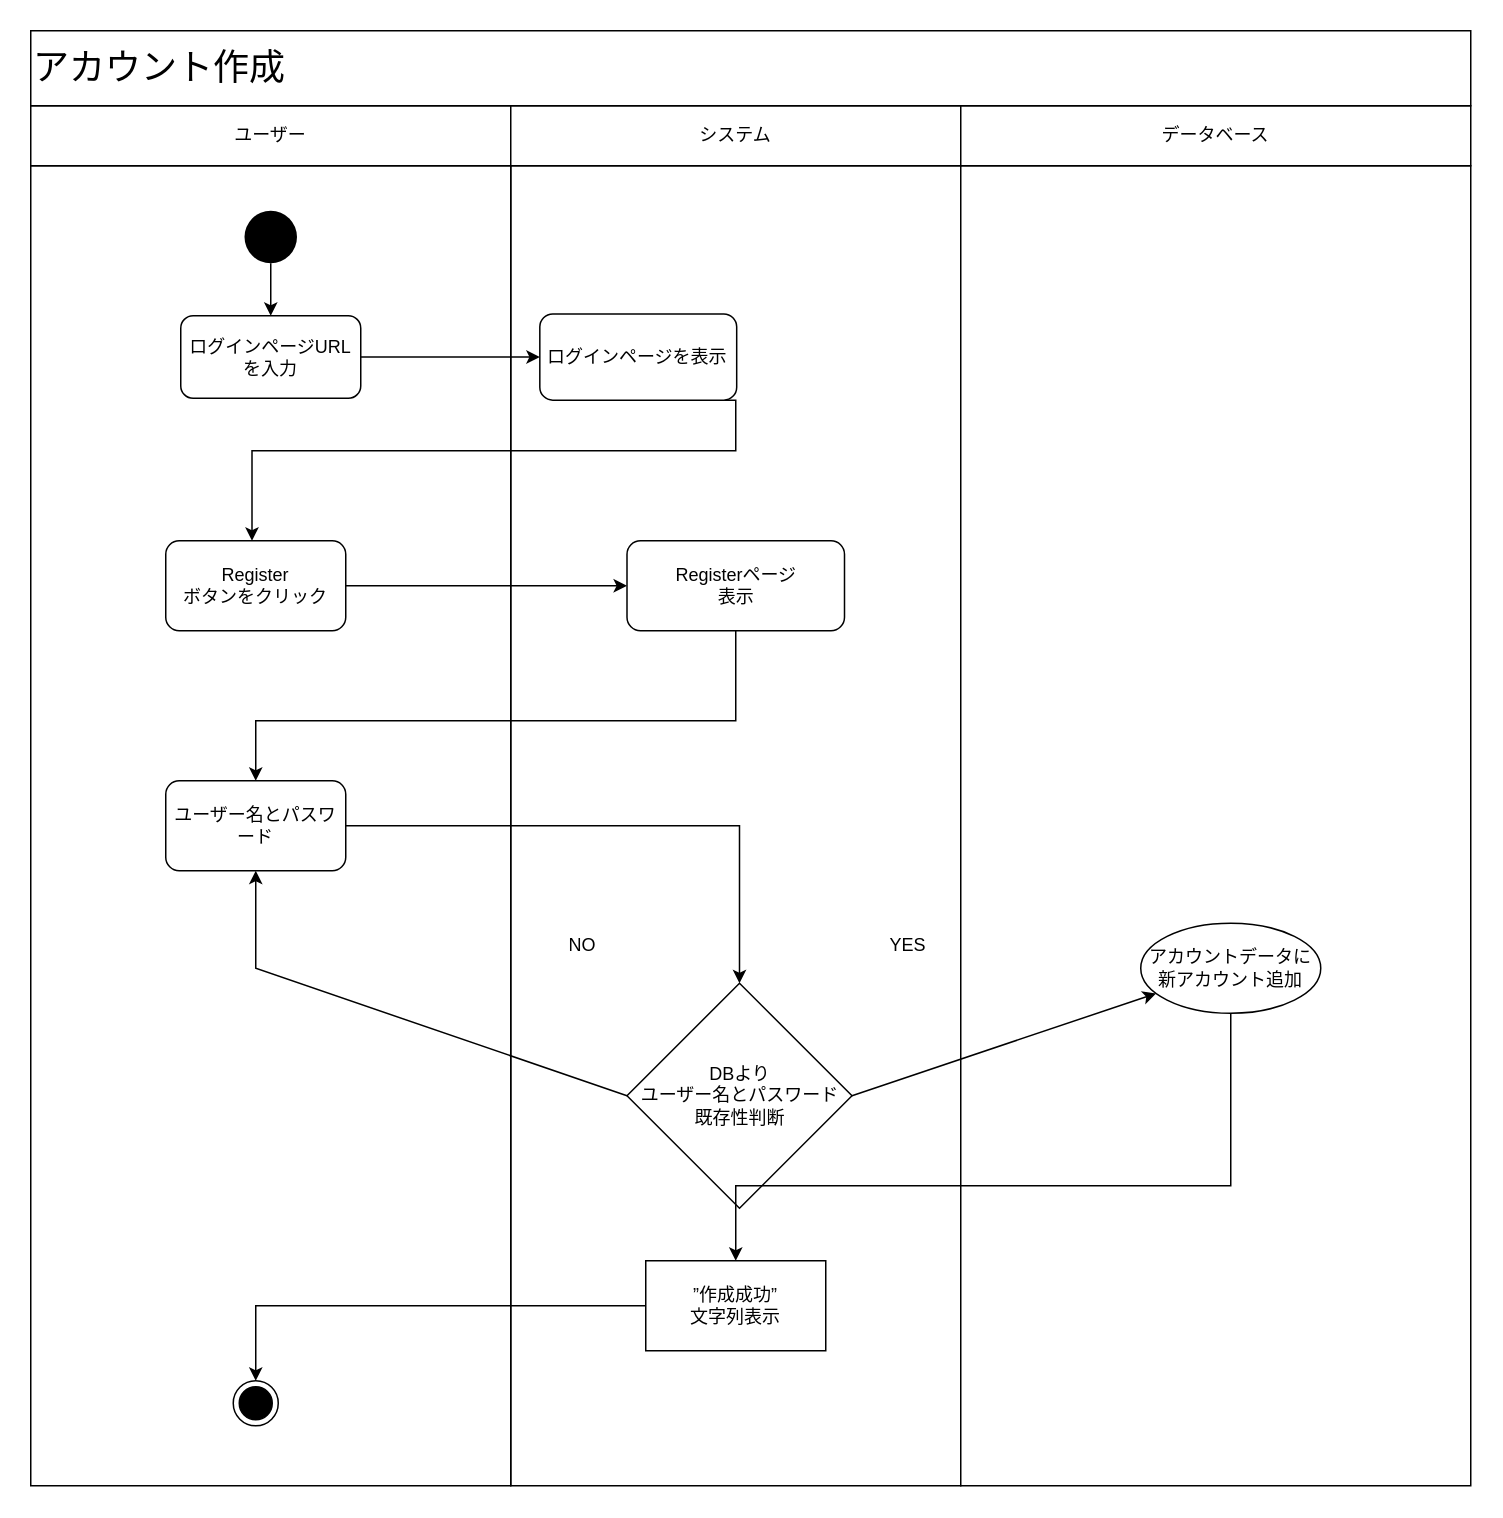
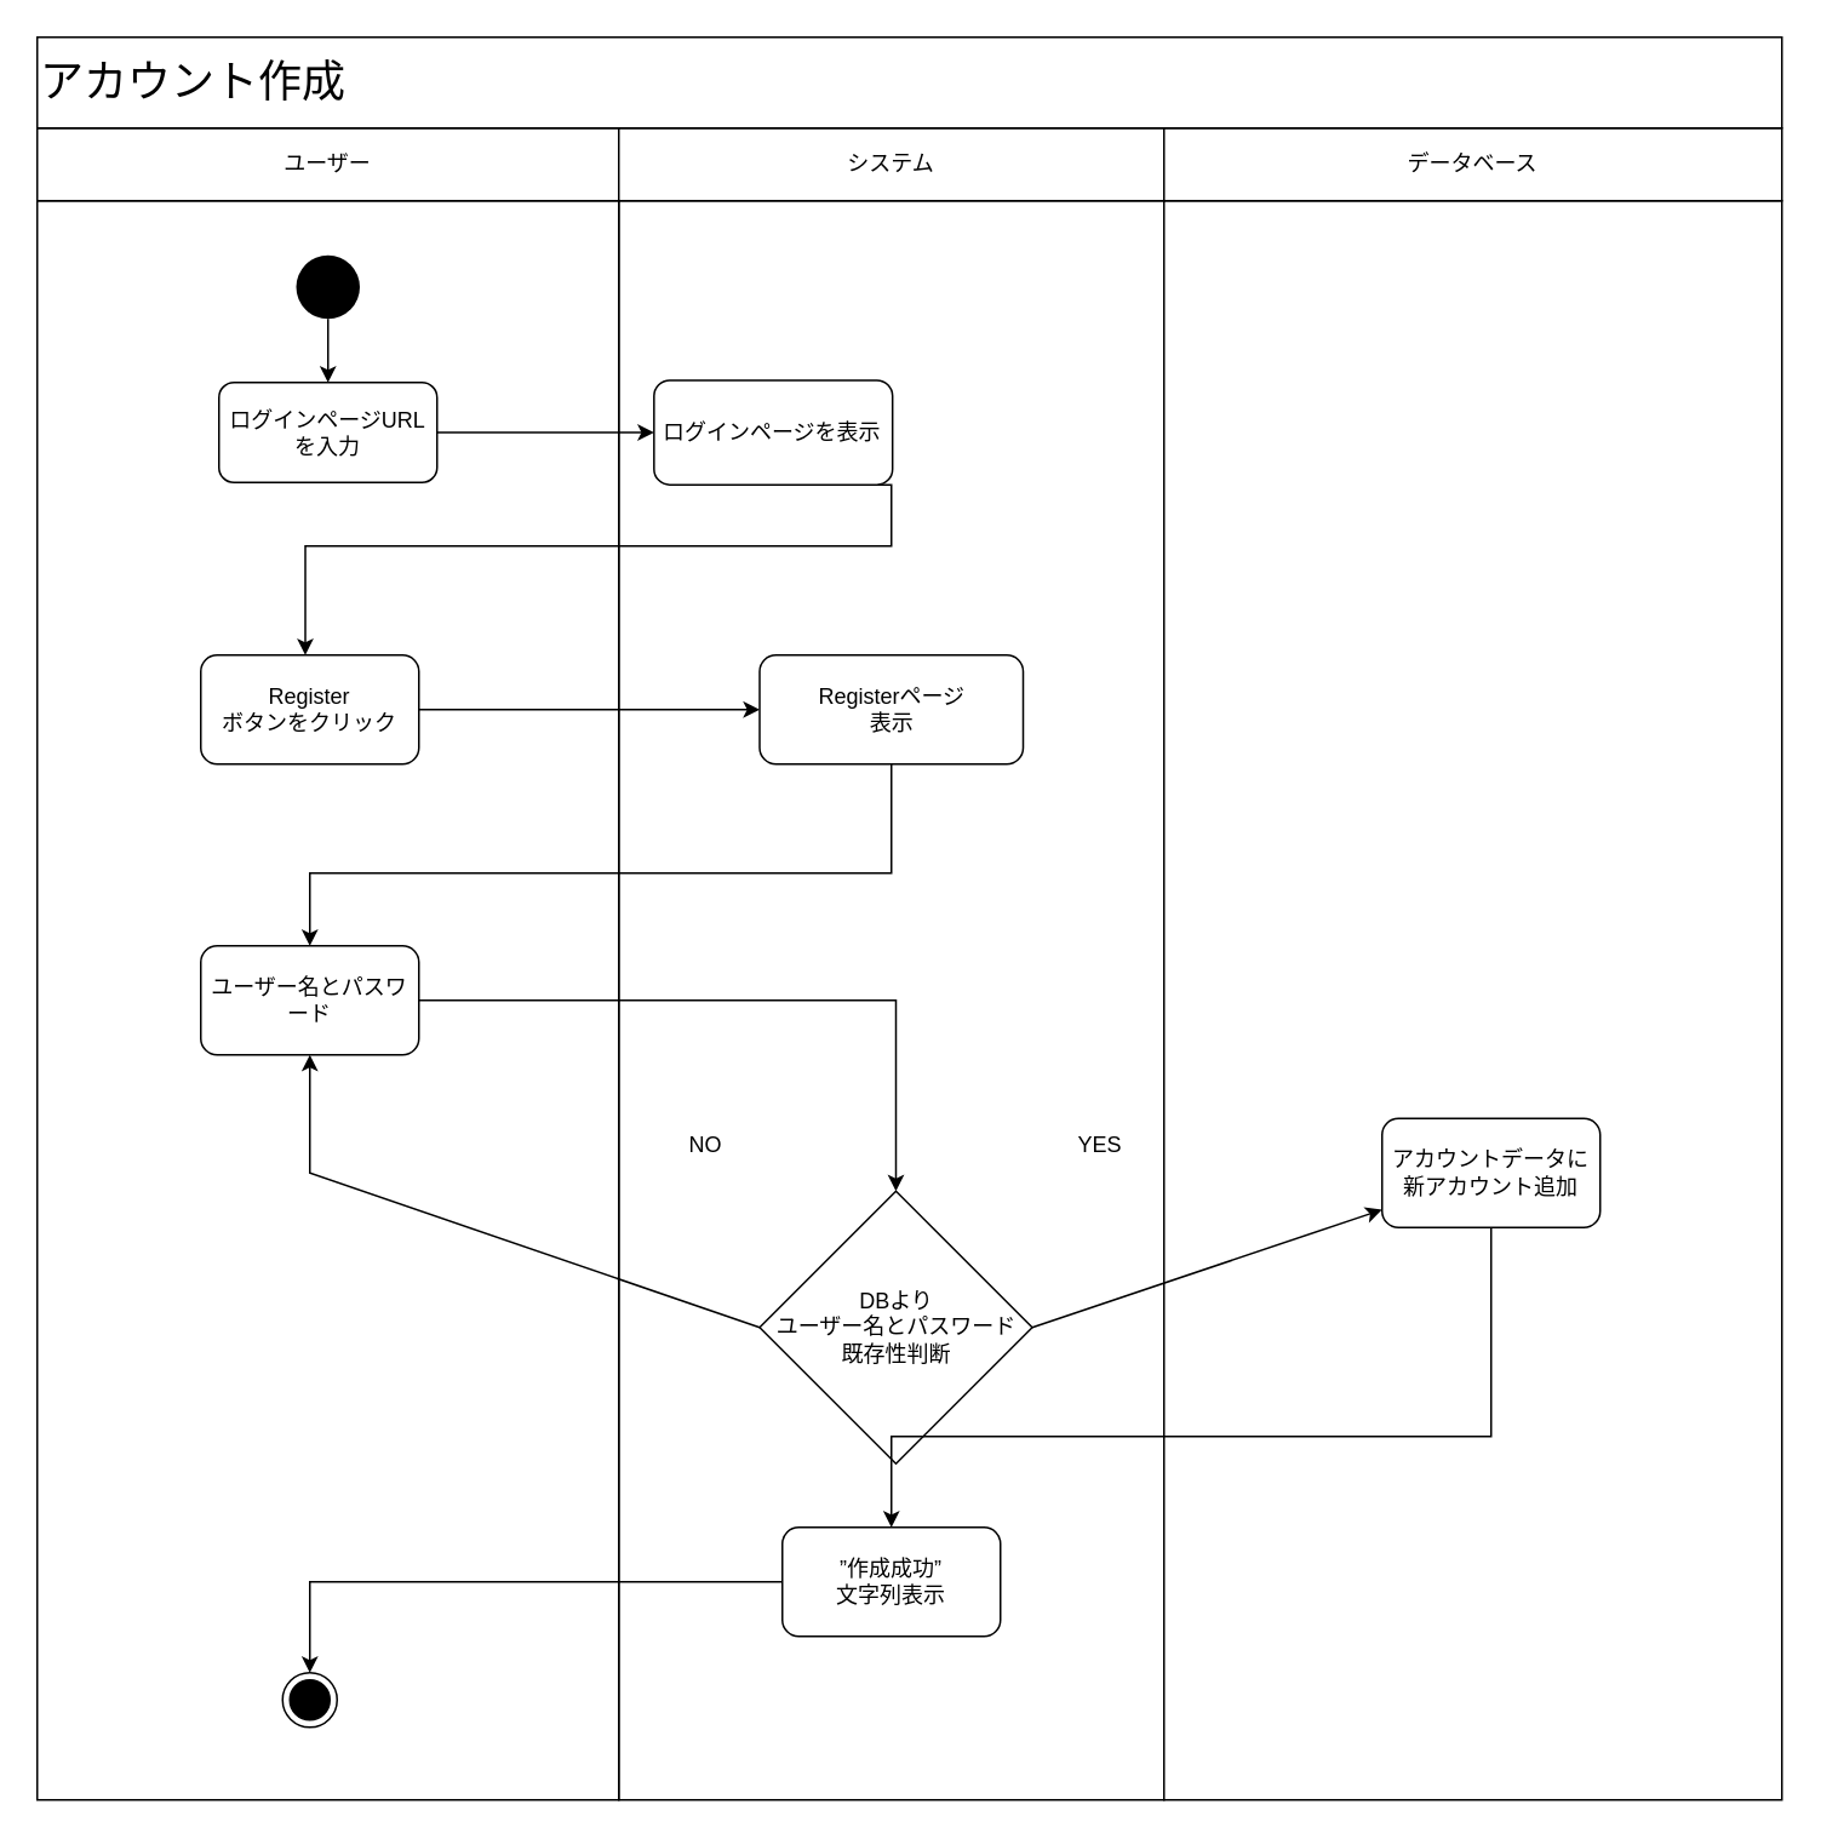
- <mxCell id="26" value="アカウントデータに新アカウント追加" style="ellipse;whiteSpace=wrap;html=1;" parent="1" vertex="1"><mxGeometry x="760" y="615" width="120" height="60" as="geometry" /></mxCell>
+ <mxCell id="26" value="アカウントデータに新アカウント追加" style="rounded=1;whiteSpace=wrap;html=1;" parent="1" vertex="1"><mxGeometry x="760" y="615" width="120" height="60" as="geometry" /></mxCell>
- <mxCell id="31" value="”作成成功”&lt;br&gt;文字列表示" style="whiteSpace=wrap;html=1;rounded=0;" parent="1" vertex="1"><mxGeometry x="430" y="840" width="120" height="60" as="geometry" /></mxCell>
+ <mxCell id="31" value="”作成成功”&lt;br&gt;文字列表示" style="rounded=1;whiteSpace=wrap;html=1;" parent="1" vertex="1"><mxGeometry x="430" y="840" width="120" height="60" as="geometry" /></mxCell>
